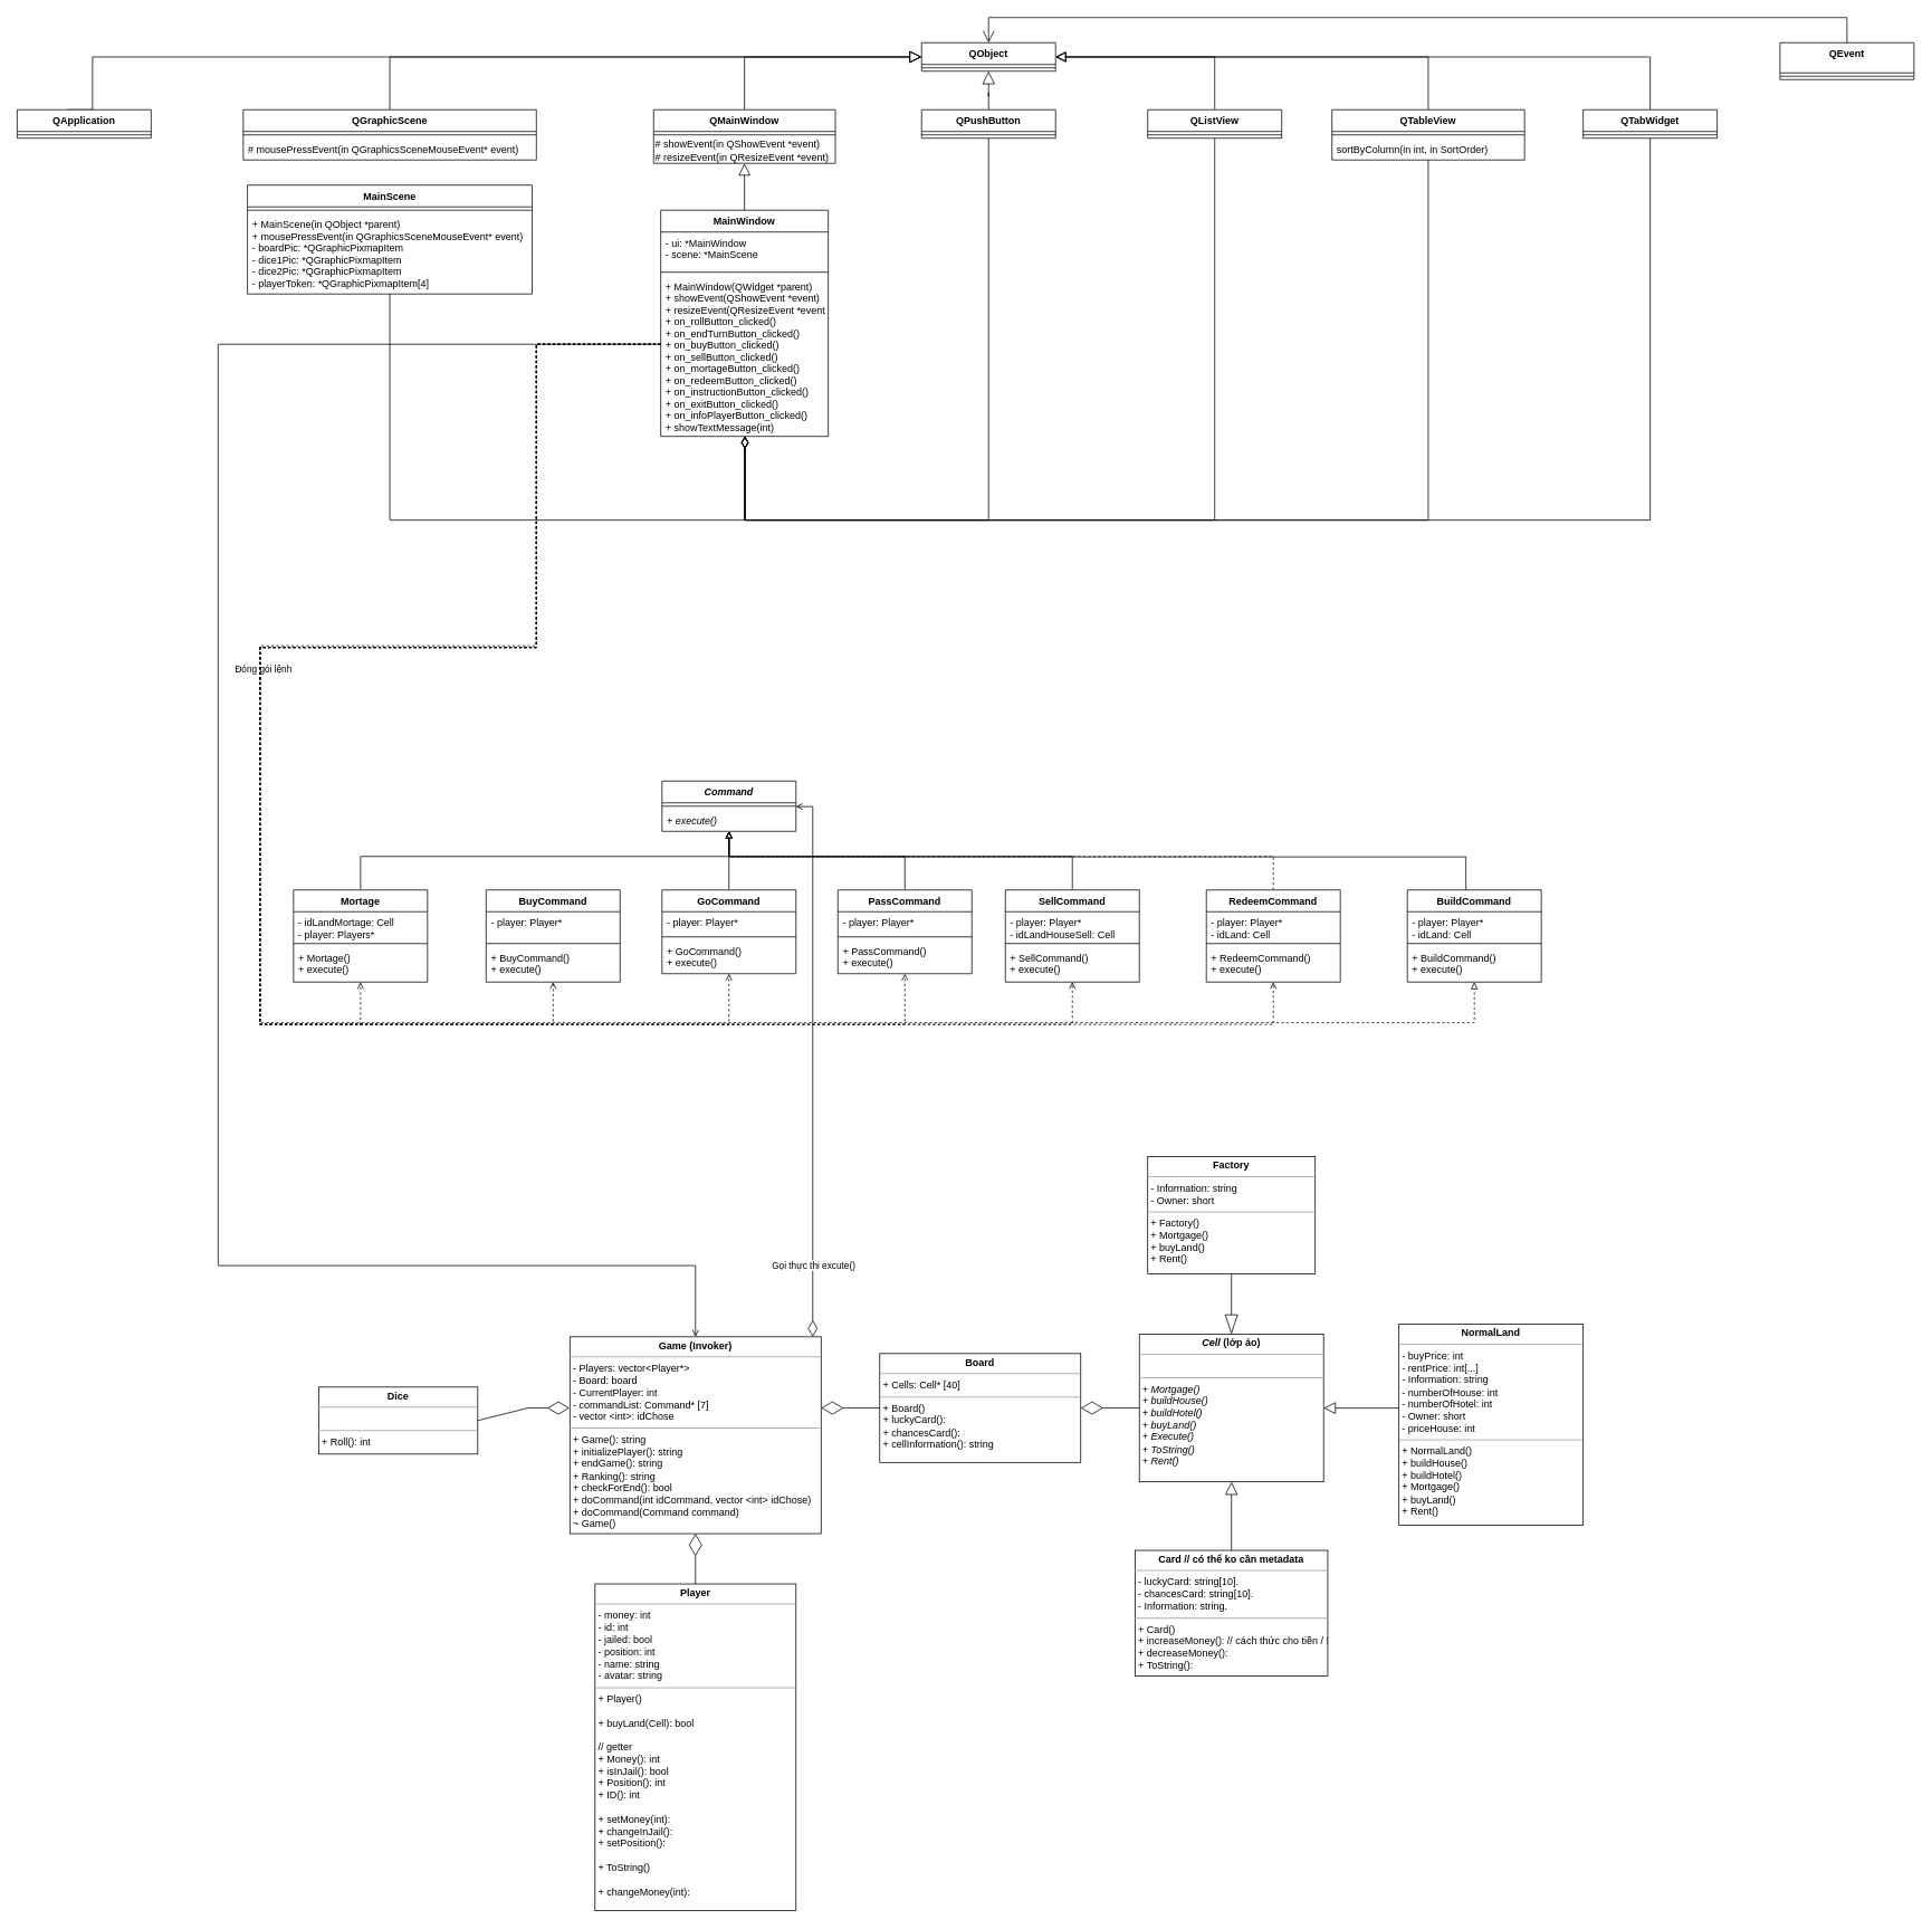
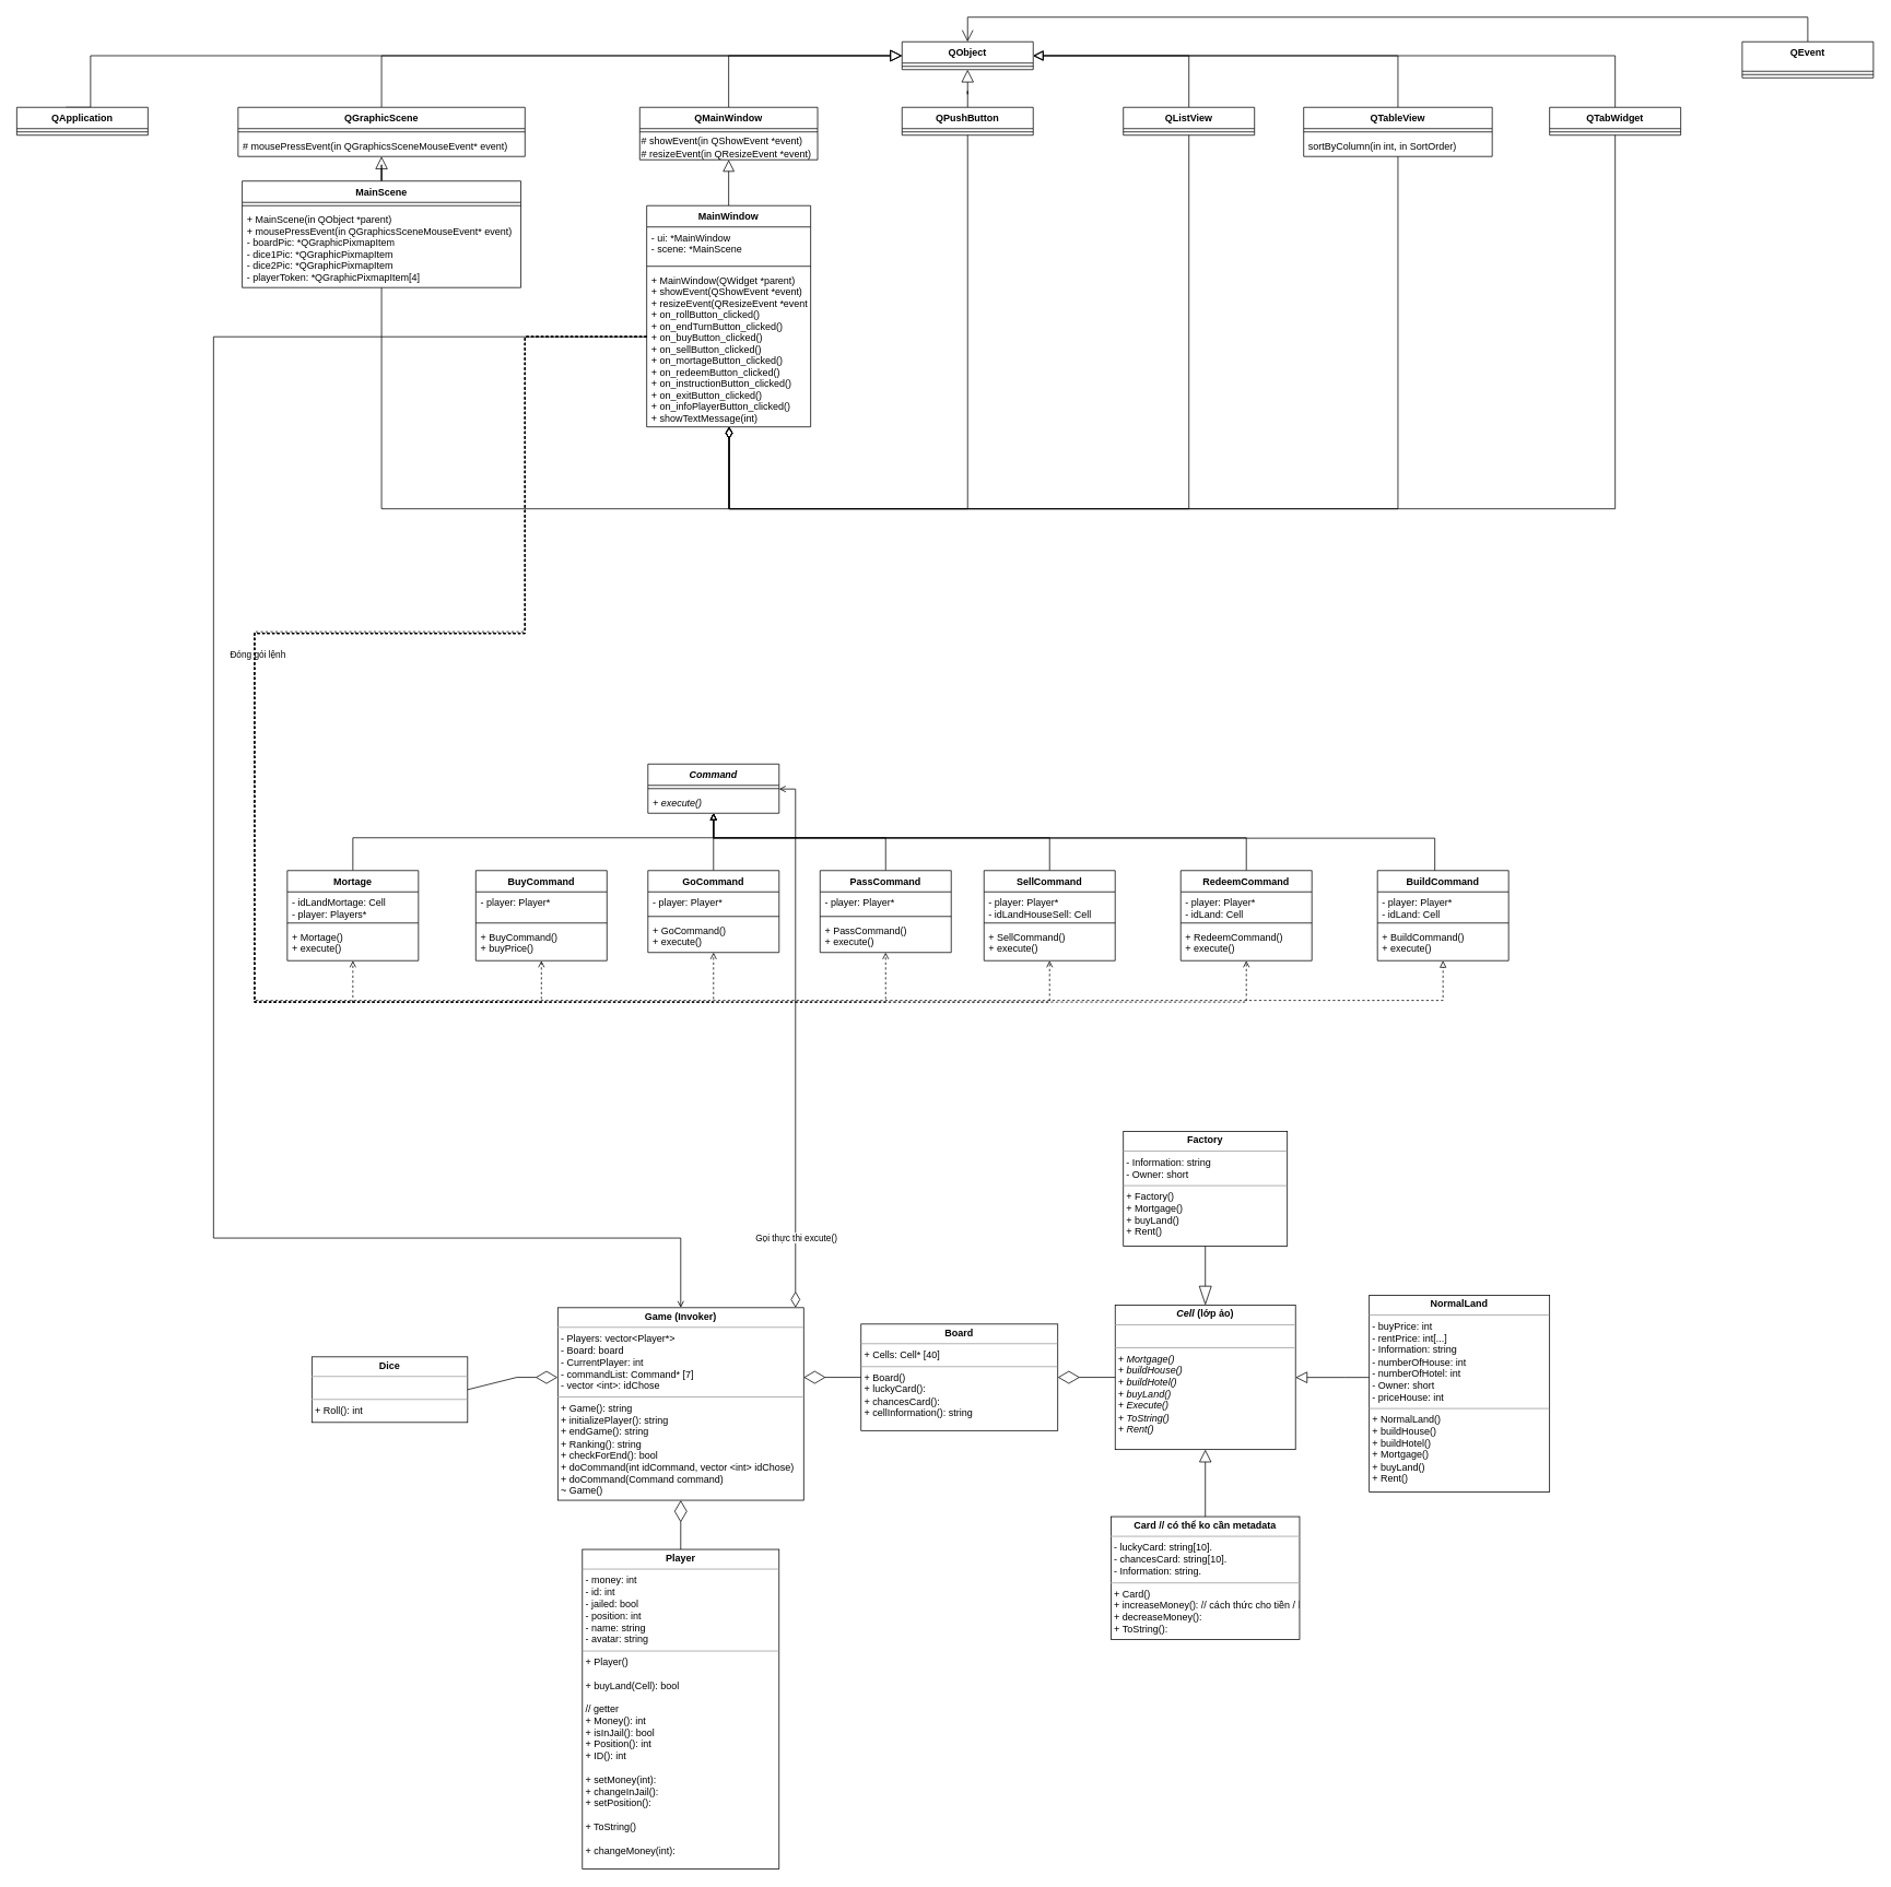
+ <mxCell id="84" style="edgeStyle=orthogonalEdgeStyle;rounded=0;orthogonalLoop=1;jettySize=auto;html=1;startArrow=none;startFill=0;endArrow=block;endFill=0;startSize=13;endSize=13;" parent="1" source="86" target="81" edge="1"><mxGeometry relative="1" as="geometry" /></mxCell>
- <mxCell id="34" style="edgeStyle=orthogonalEdgeStyle;rounded=0;orthogonalLoop=1;jettySize=auto;html=1;startArrow=none;startFill=0;endArrow=block;endFill=0;dashed=1;" parent="1" source="35" target="17" edge="1"><mxGeometry relative="1" as="geometry"><Array as="points"><mxPoint x="1520" y="1021.5" /><mxPoint x="870" y="1021.5" /></Array></mxGeometry></mxCell>
+ <mxCell id="34" style="edgeStyle=orthogonalEdgeStyle;rounded=0;orthogonalLoop=1;jettySize=auto;html=1;startArrow=none;startFill=0;endArrow=block;endFill=0;" parent="1" source="35" target="17" edge="1"><mxGeometry relative="1" as="geometry"><Array as="points"><mxPoint x="1520" y="1021.5" /><mxPoint x="870" y="1021.5" /></Array></mxGeometry></mxCell>
- <mxCell id="23" value="+ BuyCommand()&#10;+ execute()" style="text;strokeColor=none;fillColor=none;align=left;verticalAlign=top;spacingLeft=4;spacingRight=4;overflow=hidden;rotatable=0;points=[[0,0.5],[1,0.5]];portConstraint=eastwest;" parent="20" vertex="1"><mxGeometry y="68" width="160" height="42" as="geometry" /></mxCell>
+ <mxCell id="23" value="+ BuyCommand()&#10;+ buyPrice()" style="text;strokeColor=none;fillColor=none;align=left;verticalAlign=top;spacingLeft=4;spacingRight=4;overflow=hidden;rotatable=0;points=[[0,0.5],[1,0.5]];portConstraint=eastwest;" parent="20" vertex="1"><mxGeometry y="68" width="160" height="42" as="geometry" /></mxCell>
